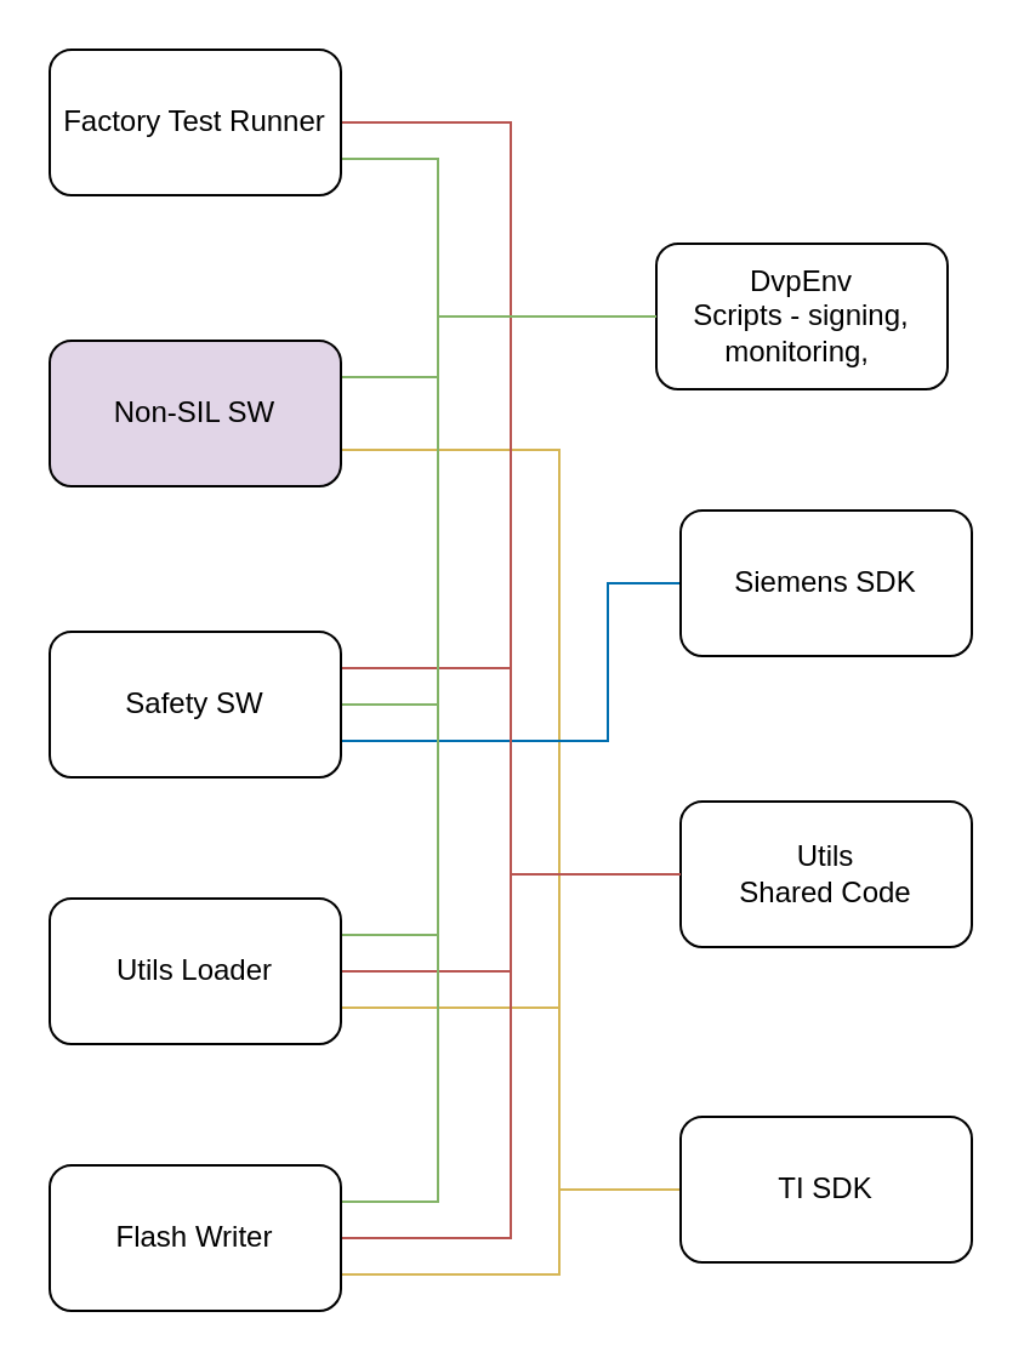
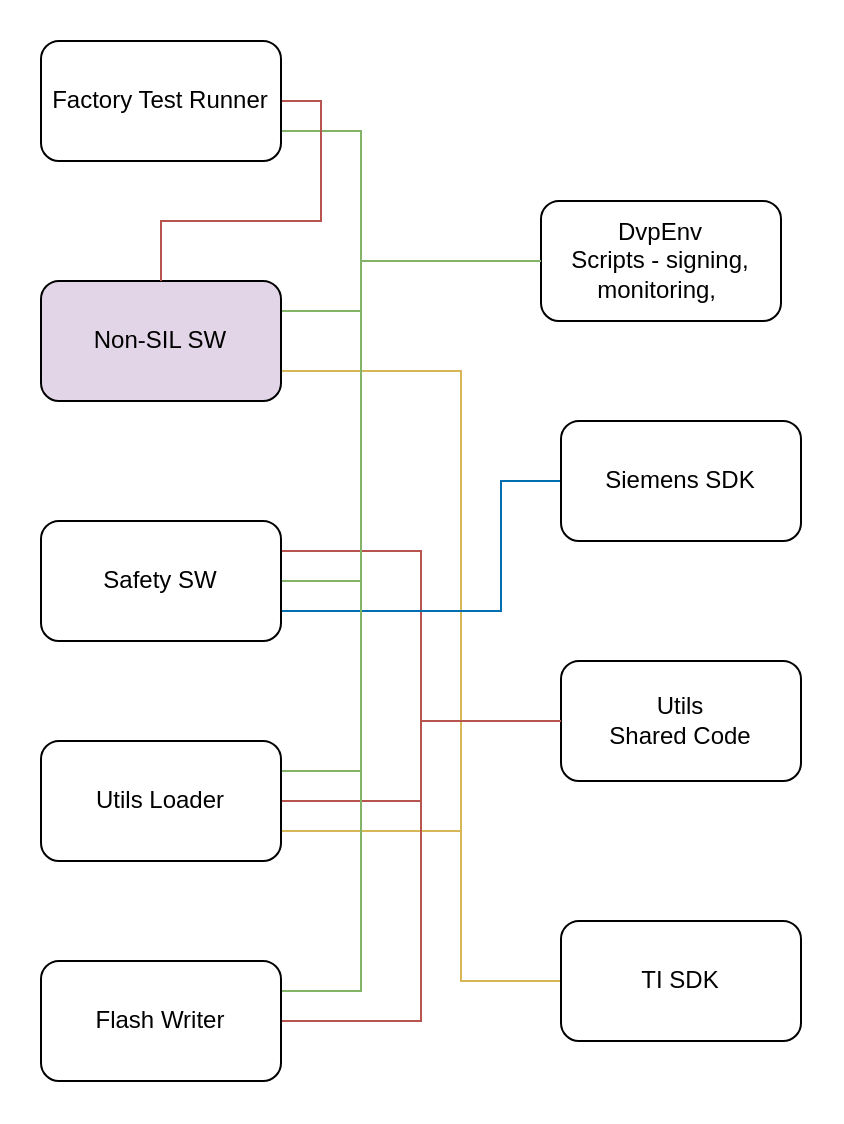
- <mxCell id="11" style="edgeStyle=orthogonalEdgeStyle;rounded=0;orthogonalLoop=1;jettySize=auto;html=1;exitX=1;exitY=0.5;exitDx=0;exitDy=0;entryX=0;entryY=0.5;entryDx=0;entryDy=0;endArrow=none;endFill=0;fillColor=#f8cecc;strokeColor=#b85450;" parent="1" source="12" target="9" edge="1"><mxGeometry relative="1" as="geometry" /></mxCell>
+ <mxCell id="11" style="edgeStyle=orthogonalEdgeStyle;rounded=0;orthogonalLoop=1;jettySize=auto;html=1;exitX=1;exitY=0.5;exitDx=0;exitDy=0;endArrow=none;endFill=0;fillColor=#f8cecc;strokeColor=#b85450;" parent="1" source="12" target="4" edge="1"><mxGeometry relative="1" as="geometry" /></mxCell>
- <mxCell id="21" style="edgeStyle=orthogonalEdgeStyle;rounded=0;orthogonalLoop=1;jettySize=auto;html=1;exitX=1;exitY=0.75;exitDx=0;exitDy=0;entryX=0;entryY=0.5;entryDx=0;entryDy=0;endArrow=none;endFill=0;fillColor=#fff2cc;strokeColor=#d6b656;" parent="1" source="22" target="23" edge="1"><mxGeometry relative="1" as="geometry"><Array as="points"><mxPoint x="230" y="525" /><mxPoint x="230" y="490" /></Array></mxGeometry></mxCell>
